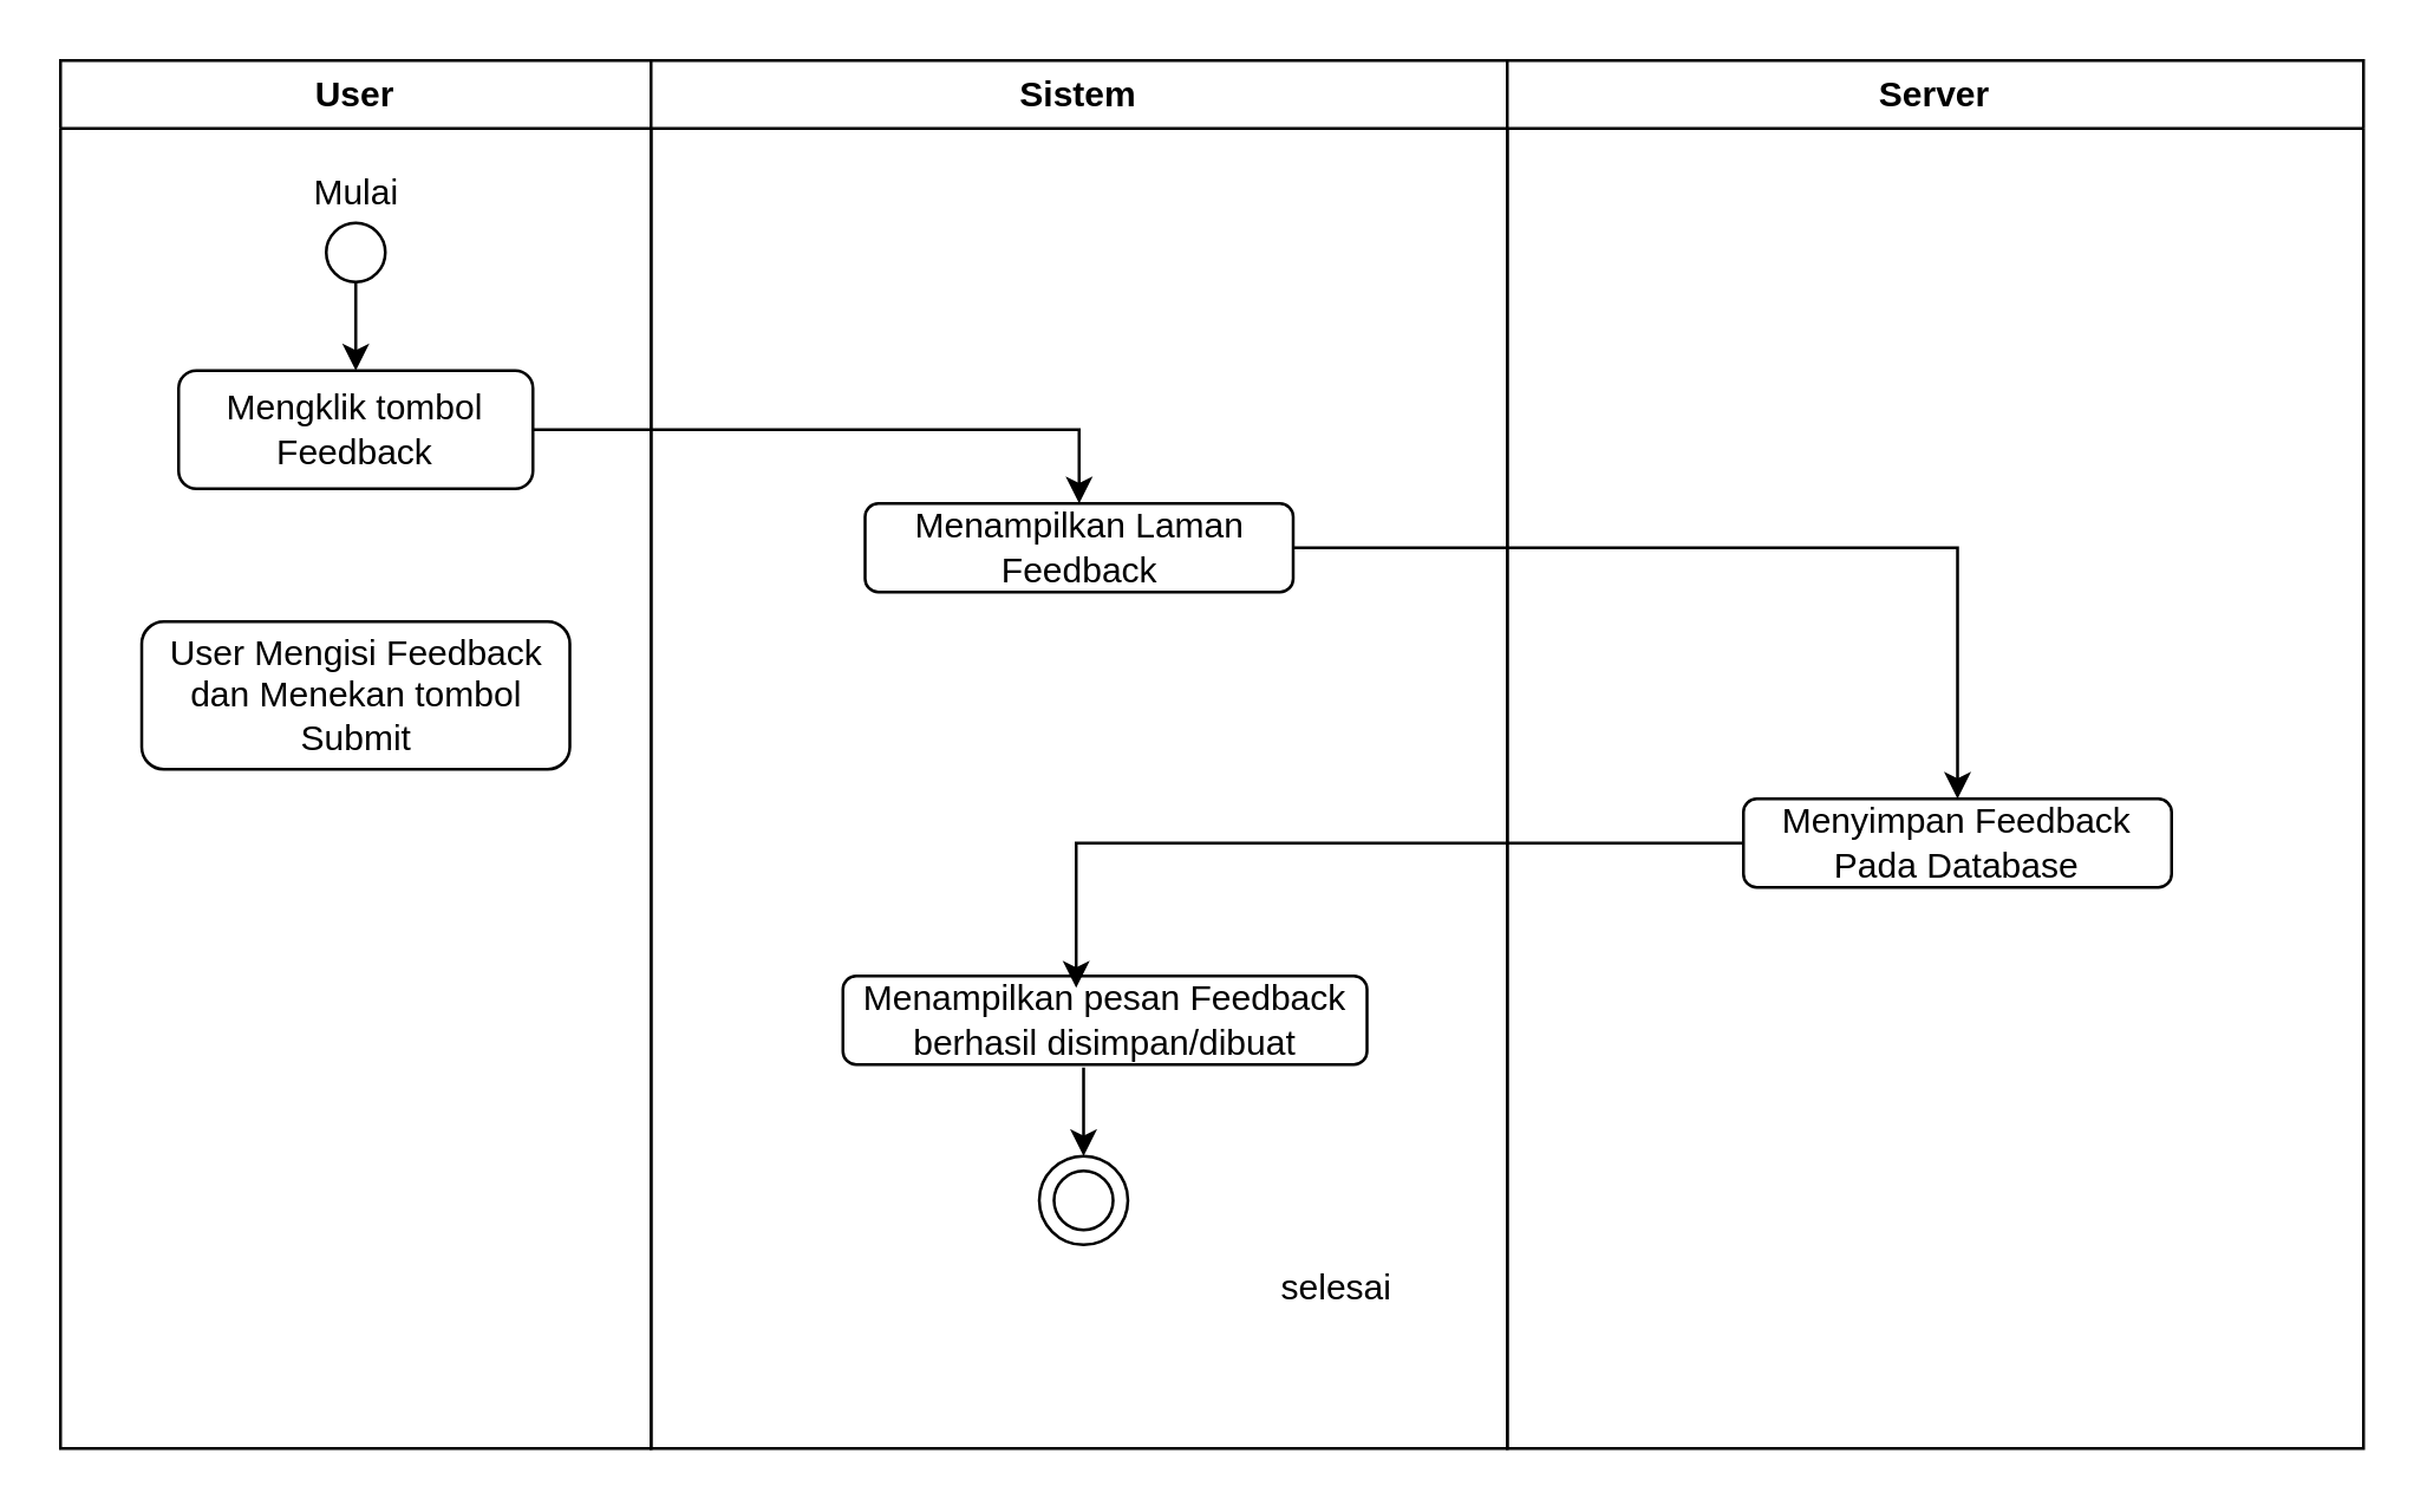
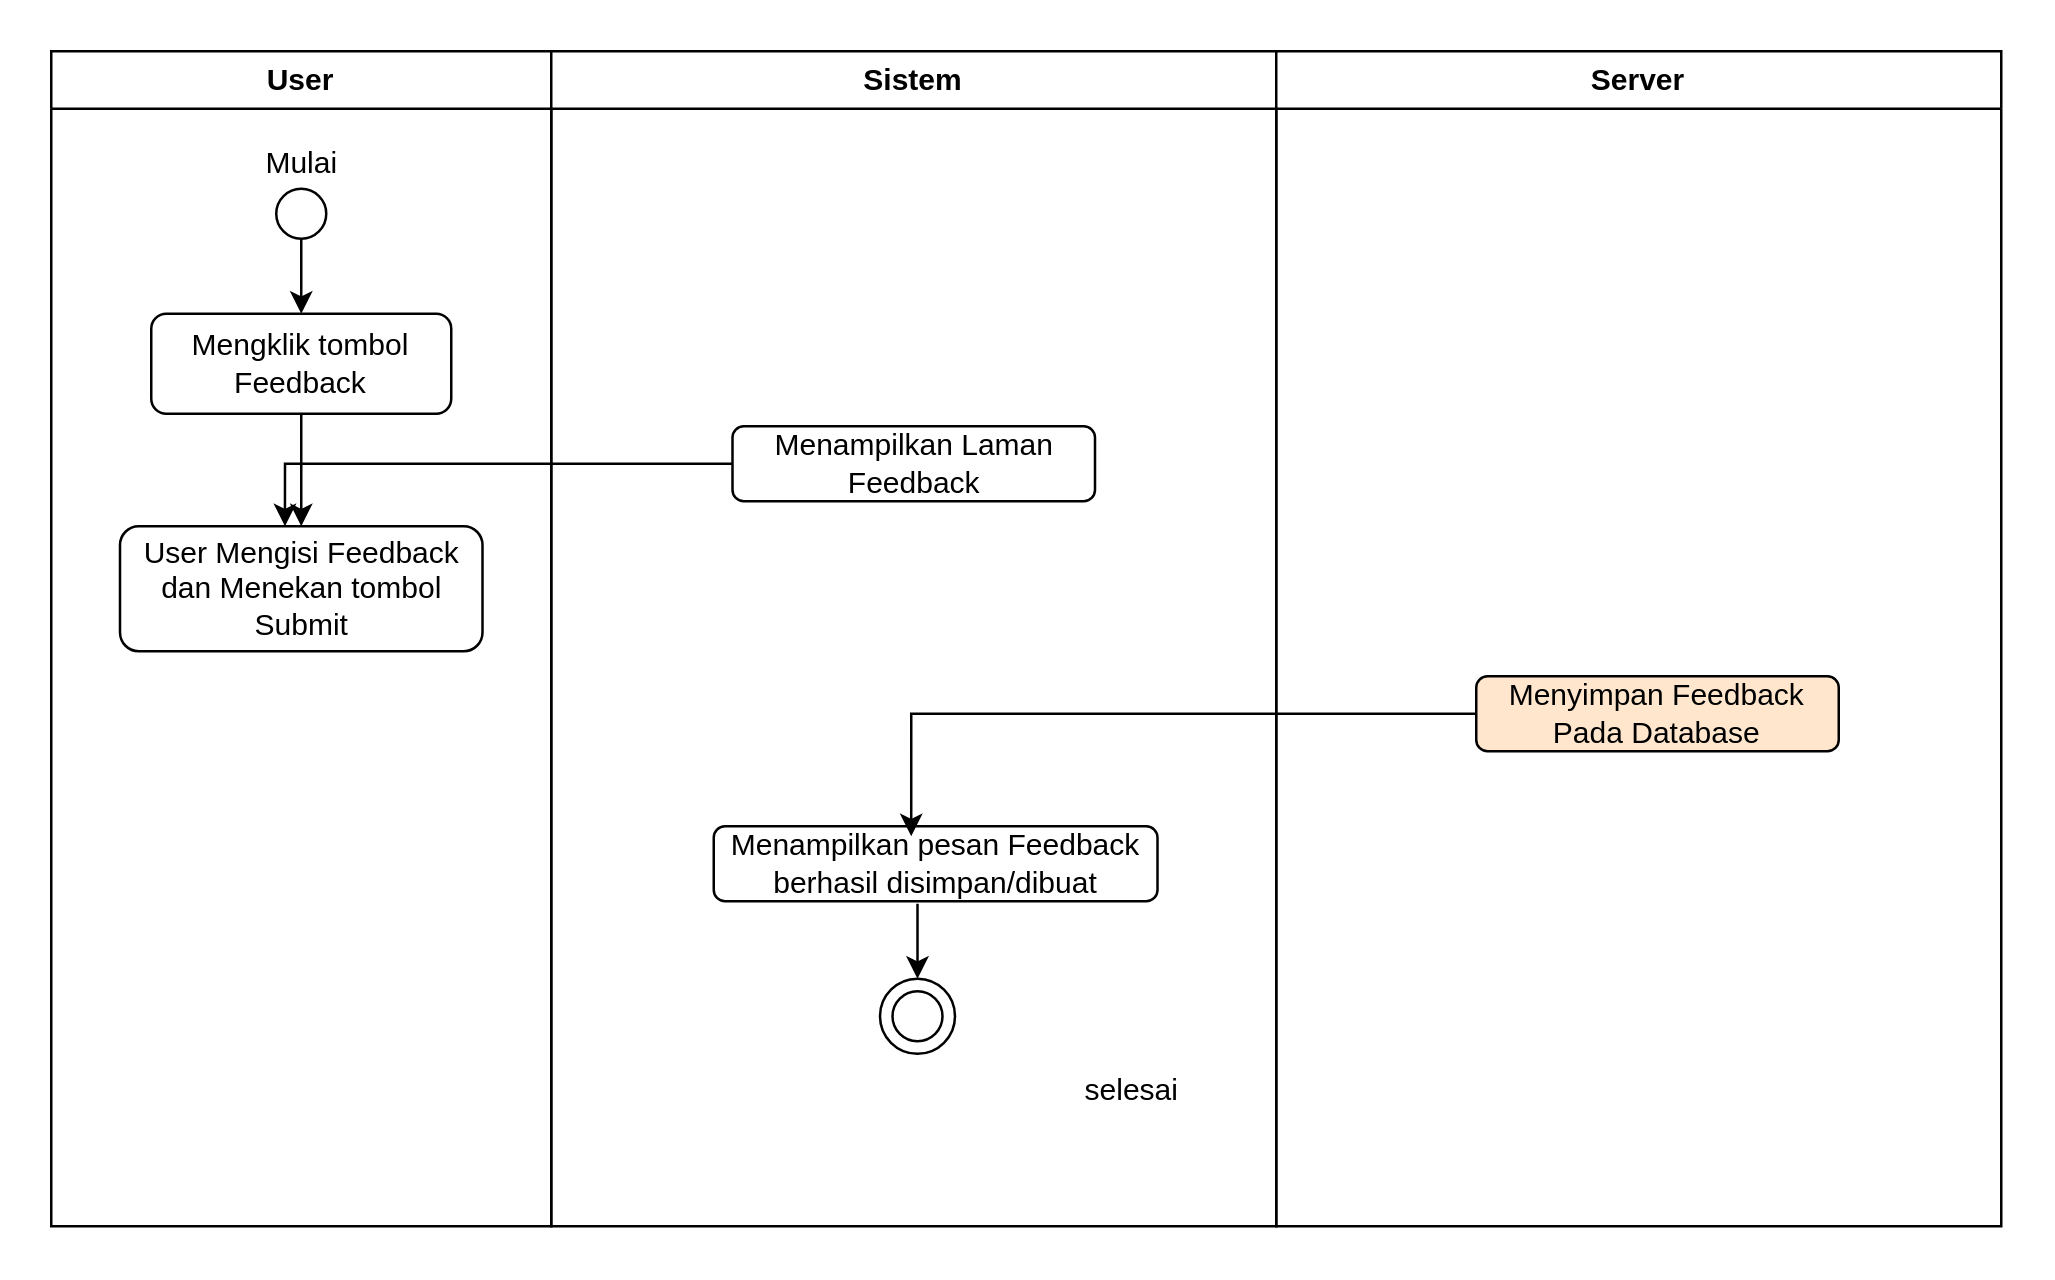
- <mxCell id="17" style="edgeStyle=orthogonalEdgeStyle;rounded=0;orthogonalLoop=1;jettySize=auto;html=1;entryX=0.5;entryY=0;entryDx=0;entryDy=0;" edge="1" parent="1" source="5" target="9"><mxGeometry relative="1" as="geometry"><mxPoint x="280" y="140" as="targetPoint" /></mxGeometry></mxCell>
+ <mxCell id="17" style="edgeStyle=orthogonalEdgeStyle;rounded=0;orthogonalLoop=1;jettySize=auto;html=1;" edge="1" parent="1" source="5" target="7"><mxGeometry relative="1" as="geometry"><mxPoint x="280" y="140" as="targetPoint" /></mxGeometry></mxCell>
- <mxCell id="18" style="edgeStyle=orthogonalEdgeStyle;rounded=0;orthogonalLoop=1;jettySize=auto;html=1;" edge="1" parent="1" source="9" target="16"><mxGeometry relative="1" as="geometry"><mxPoint x="570" y="185" as="targetPoint" /></mxGeometry></mxCell>
+ <mxCell id="18" style="edgeStyle=orthogonalEdgeStyle;rounded=0;orthogonalLoop=1;jettySize=auto;html=1;entryX=0.455;entryY=0;entryDx=0;entryDy=0;entryPerimeter=0;" edge="1" parent="1" source="9" target="7"><mxGeometry relative="1" as="geometry"><mxPoint x="570" y="185" as="targetPoint" /></mxGeometry></mxCell>
- <mxCell id="16" value="Menyimpan Feedback Pada Database" style="rounded=1;whiteSpace=wrap;html=1;" vertex="1" parent="15"><mxGeometry x="80" y="250" width="145" height="30" as="geometry" /></mxCell>
+ <mxCell id="16" value="Menyimpan Feedback Pada Database" style="rounded=1;whiteSpace=wrap;html=1;fillColor=#ffe6cc;" vertex="1" parent="15"><mxGeometry x="80" y="250" width="145" height="30" as="geometry" /></mxCell>
